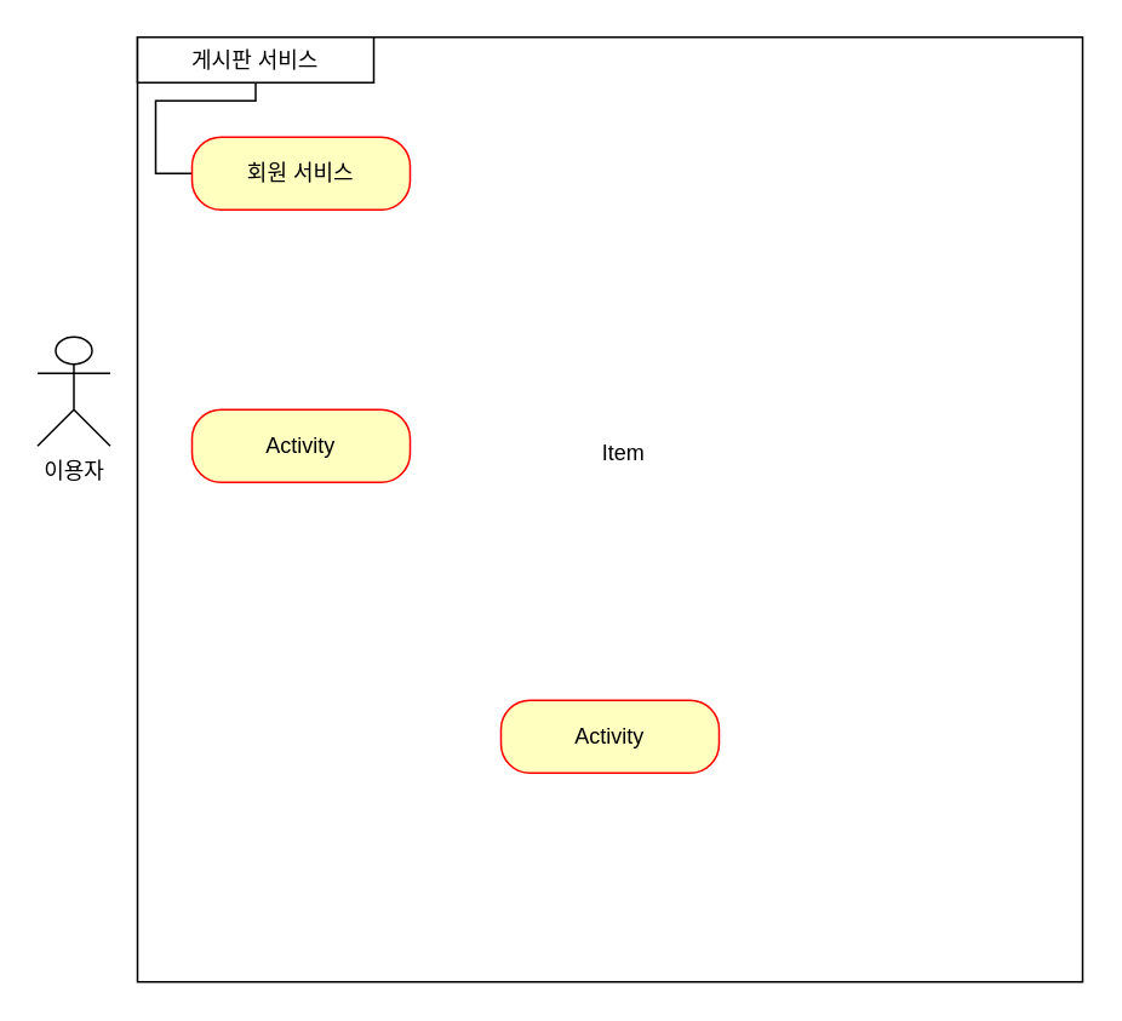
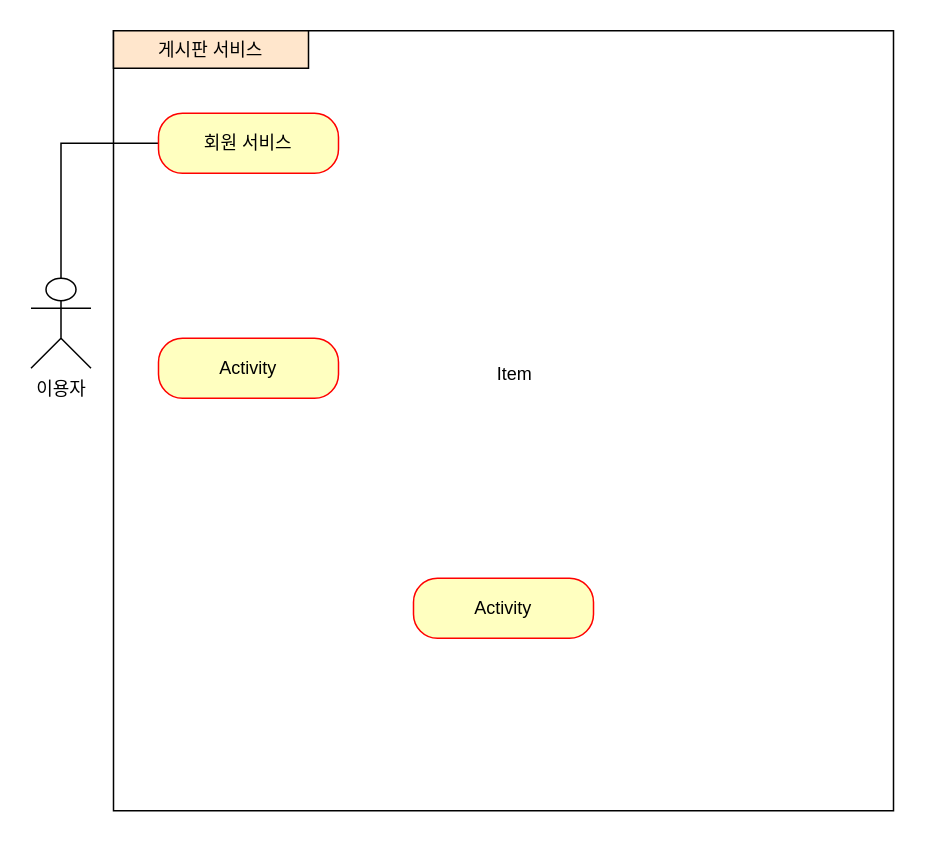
- <mxCell id="4" value="게시판 서비스" style="rounded=0;whiteSpace=wrap;html=1;" parent="1" vertex="1"><mxGeometry x="75" y="20" width="130" height="25" as="geometry" /></mxCell>
+ <mxCell id="4" value="게시판 서비스" style="rounded=0;whiteSpace=wrap;html=1;fillColor=#ffe6cc;" parent="1" vertex="1"><mxGeometry x="75" y="20" width="130" height="25" as="geometry" /></mxCell>
- <mxCell id="6" style="edgeStyle=orthogonalEdgeStyle;rounded=0;orthogonalLoop=1;jettySize=auto;html=1;exitX=0;exitY=0.5;exitDx=0;exitDy=0;startArrow=none;startFill=0;endArrow=none;endFill=0;" edge="1" parent="1" source="7" target="4"><mxGeometry relative="1" as="geometry" /></mxCell>
+ <mxCell id="6" style="edgeStyle=orthogonalEdgeStyle;rounded=0;orthogonalLoop=1;jettySize=auto;html=1;exitX=0;exitY=0.5;exitDx=0;exitDy=0;startArrow=none;startFill=0;endArrow=none;endFill=0;" edge="1" parent="1" source="7" target="3"><mxGeometry relative="1" as="geometry" /></mxCell>
